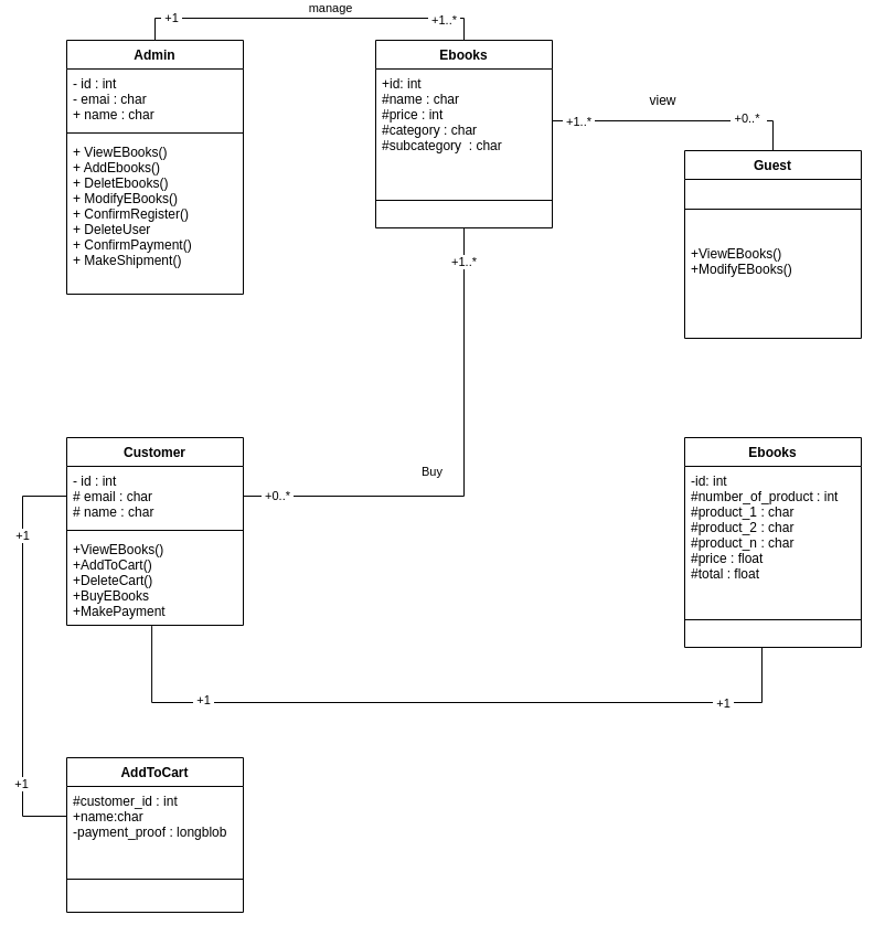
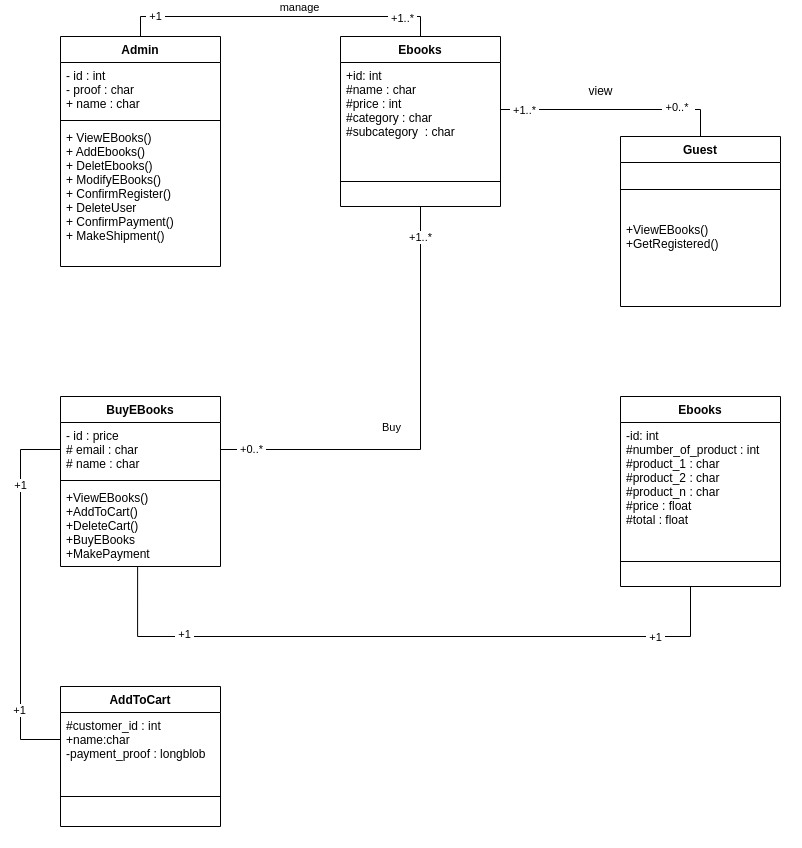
- <mxCell id="3" value="- id : int&#10;- emai : char&#10;+ name : char" style="text;strokeColor=none;fillColor=none;align=left;verticalAlign=top;spacingLeft=4;spacingRight=4;overflow=hidden;rotatable=0;points=[[0,0.5],[1,0.5]];portConstraint=eastwest;" vertex="1" parent="2"><mxGeometry y="26" width="160" height="54" as="geometry" /></mxCell>
+ <mxCell id="3" value="- id : int&#10;- proof : char&#10;+ name : char" style="text;strokeColor=none;fillColor=none;align=left;verticalAlign=top;spacingLeft=4;spacingRight=4;overflow=hidden;rotatable=0;points=[[0,0.5],[1,0.5]];portConstraint=eastwest;" vertex="1" parent="2"><mxGeometry y="26" width="160" height="54" as="geometry" /></mxCell>
- <mxCell id="18" value="+ViewEBooks()&#10;+ModifyEBooks()" style="text;strokeColor=none;fillColor=none;align=left;verticalAlign=top;spacingLeft=4;spacingRight=4;overflow=hidden;rotatable=0;points=[[0,0.5],[1,0.5]];portConstraint=eastwest;" vertex="1" parent="16"><mxGeometry y="80" width="160" height="90" as="geometry" /></mxCell>
+ <mxCell id="18" value="+ViewEBooks()&#10;+GetRegistered()" style="text;strokeColor=none;fillColor=none;align=left;verticalAlign=top;spacingLeft=4;spacingRight=4;overflow=hidden;rotatable=0;points=[[0,0.5],[1,0.5]];portConstraint=eastwest;" vertex="1" parent="16"><mxGeometry y="80" width="160" height="90" as="geometry" /></mxCell>
- <mxCell id="9" value="Customer" style="swimlane;fontStyle=1;align=center;verticalAlign=top;childLayout=stackLayout;horizontal=1;startSize=26;horizontalStack=0;resizeParent=1;resizeParentMax=0;resizeLast=0;collapsible=1;marginBottom=0;" vertex="1" parent="1"><mxGeometry x="60" y="380" width="160" height="170" as="geometry" /></mxCell>
+ <mxCell id="9" value="BuyEBooks" style="swimlane;fontStyle=1;align=center;verticalAlign=top;childLayout=stackLayout;horizontal=1;startSize=26;horizontalStack=0;resizeParent=1;resizeParentMax=0;resizeLast=0;collapsible=1;marginBottom=0;" vertex="1" parent="1"><mxGeometry x="60" y="380" width="160" height="170" as="geometry" /></mxCell>
- <mxCell id="10" value="- id : int&#10;# email : char&#10;# name : char" style="text;strokeColor=none;fillColor=none;align=left;verticalAlign=top;spacingLeft=4;spacingRight=4;overflow=hidden;rotatable=0;points=[[0,0.5],[1,0.5]];portConstraint=eastwest;" vertex="1" parent="9"><mxGeometry y="26" width="160" height="54" as="geometry" /></mxCell>
+ <mxCell id="10" value="- id : price&#10;# email : char&#10;# name : char" style="text;strokeColor=none;fillColor=none;align=left;verticalAlign=top;spacingLeft=4;spacingRight=4;overflow=hidden;rotatable=0;points=[[0,0.5],[1,0.5]];portConstraint=eastwest;" vertex="1" parent="9"><mxGeometry y="26" width="160" height="54" as="geometry" /></mxCell>
